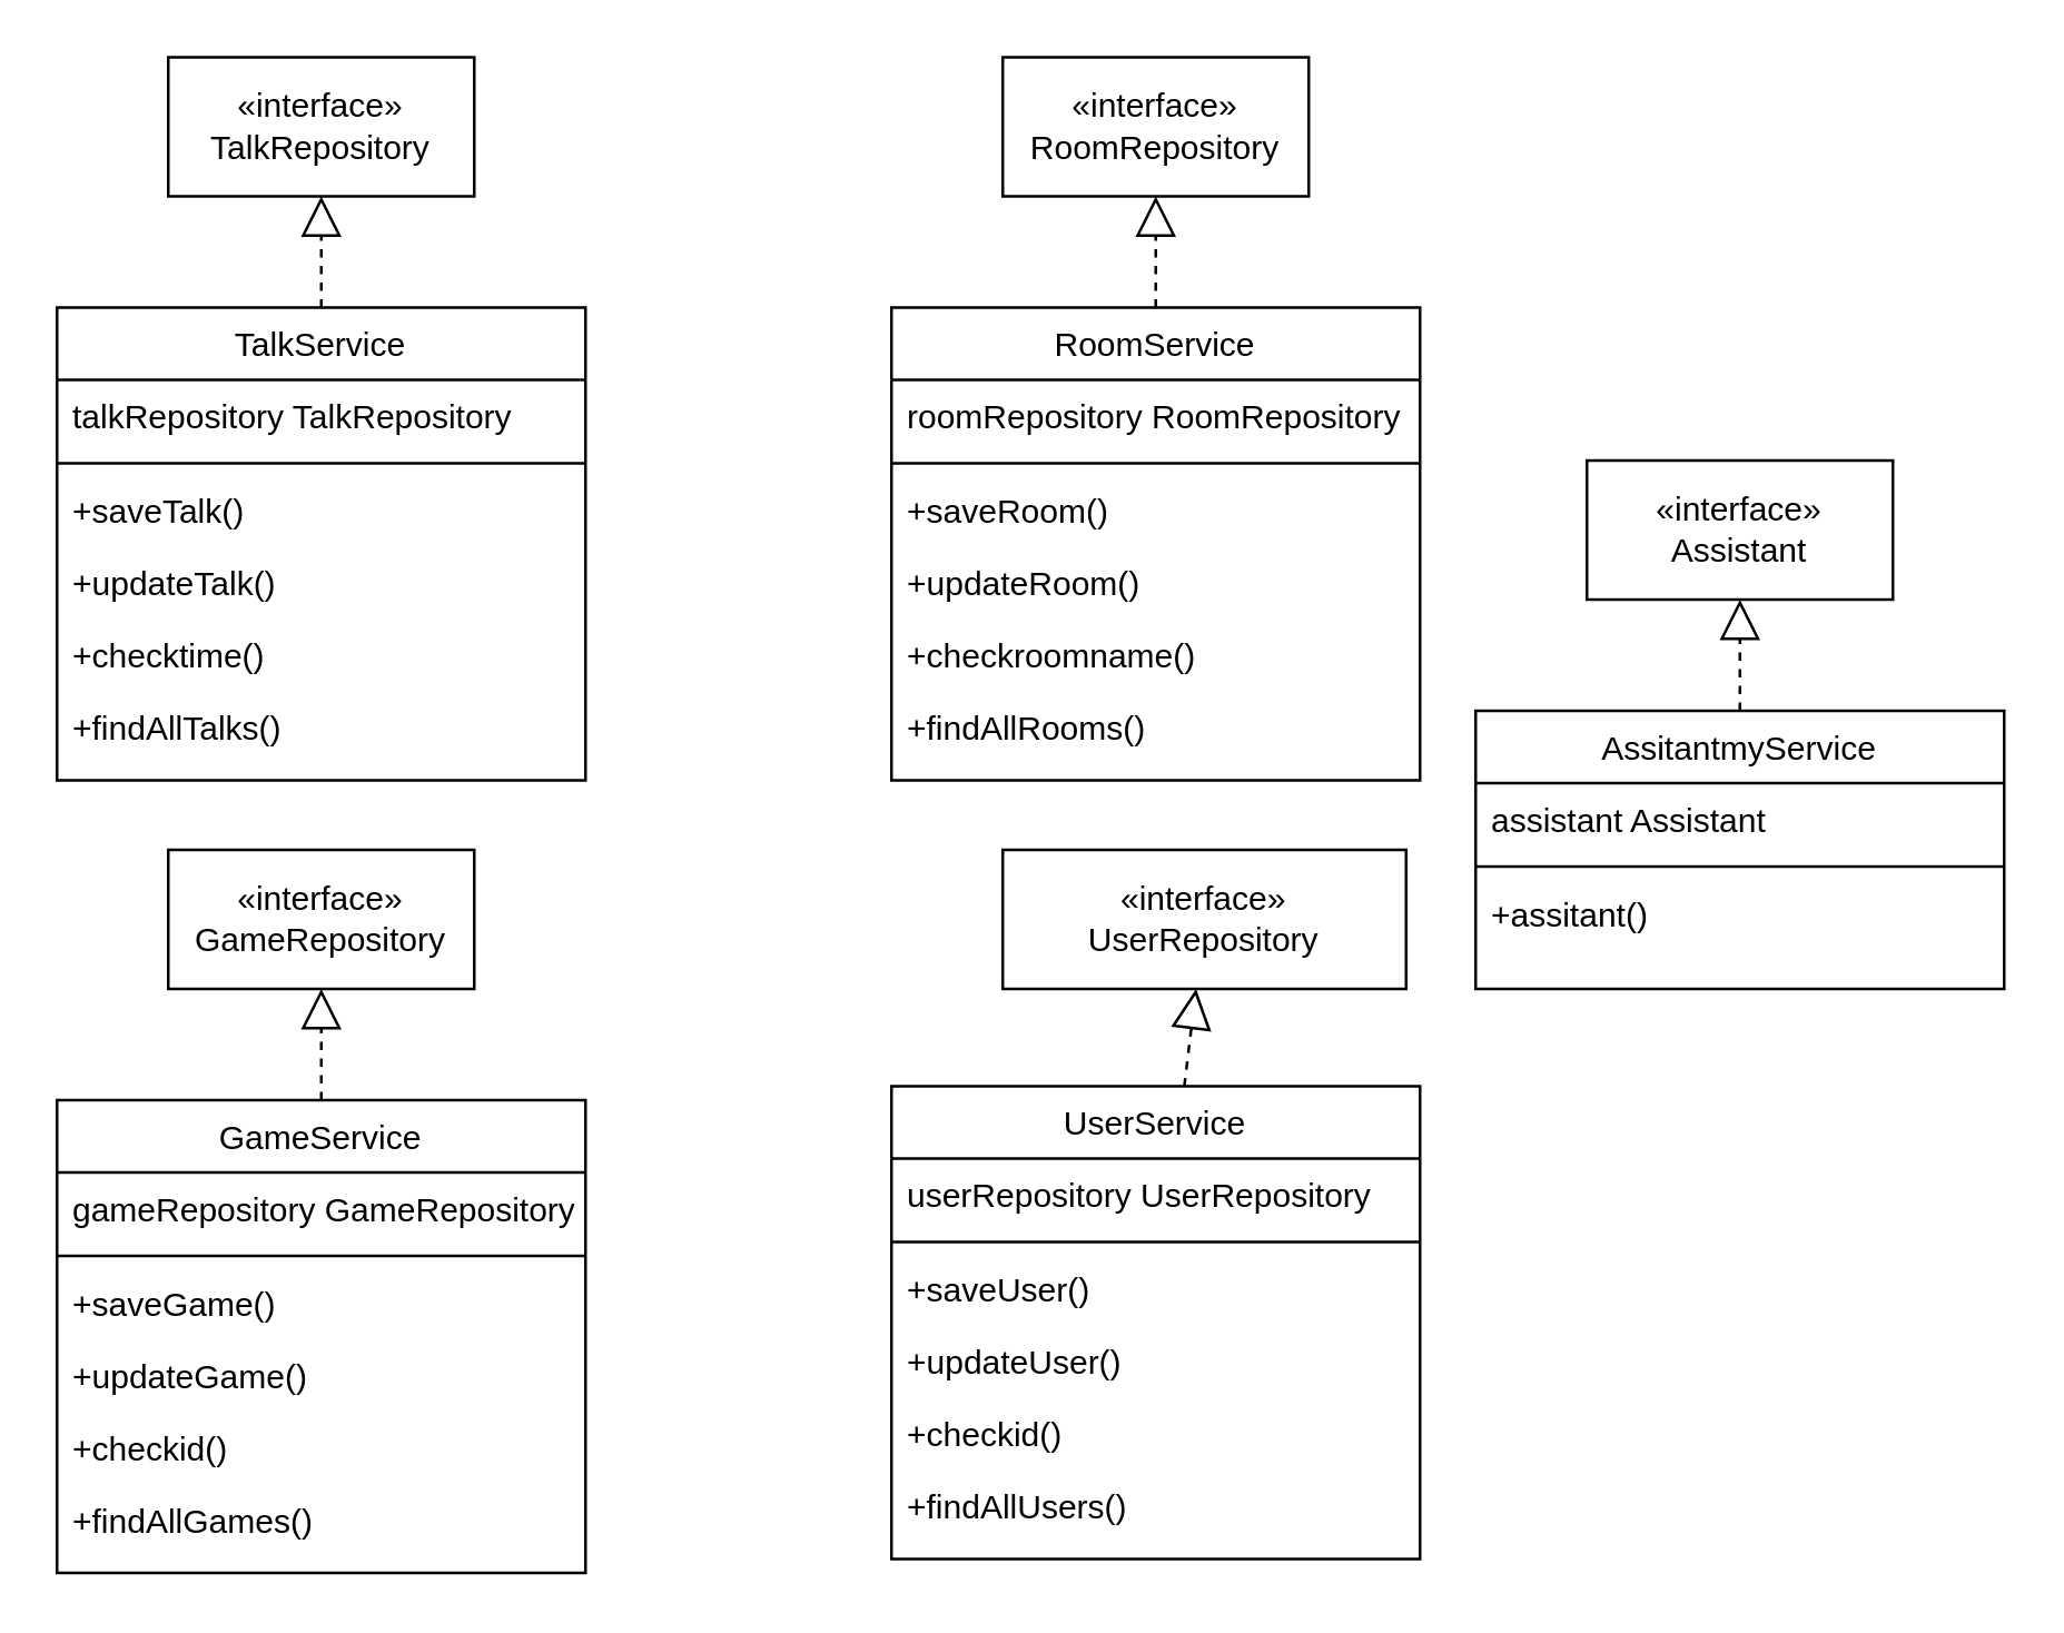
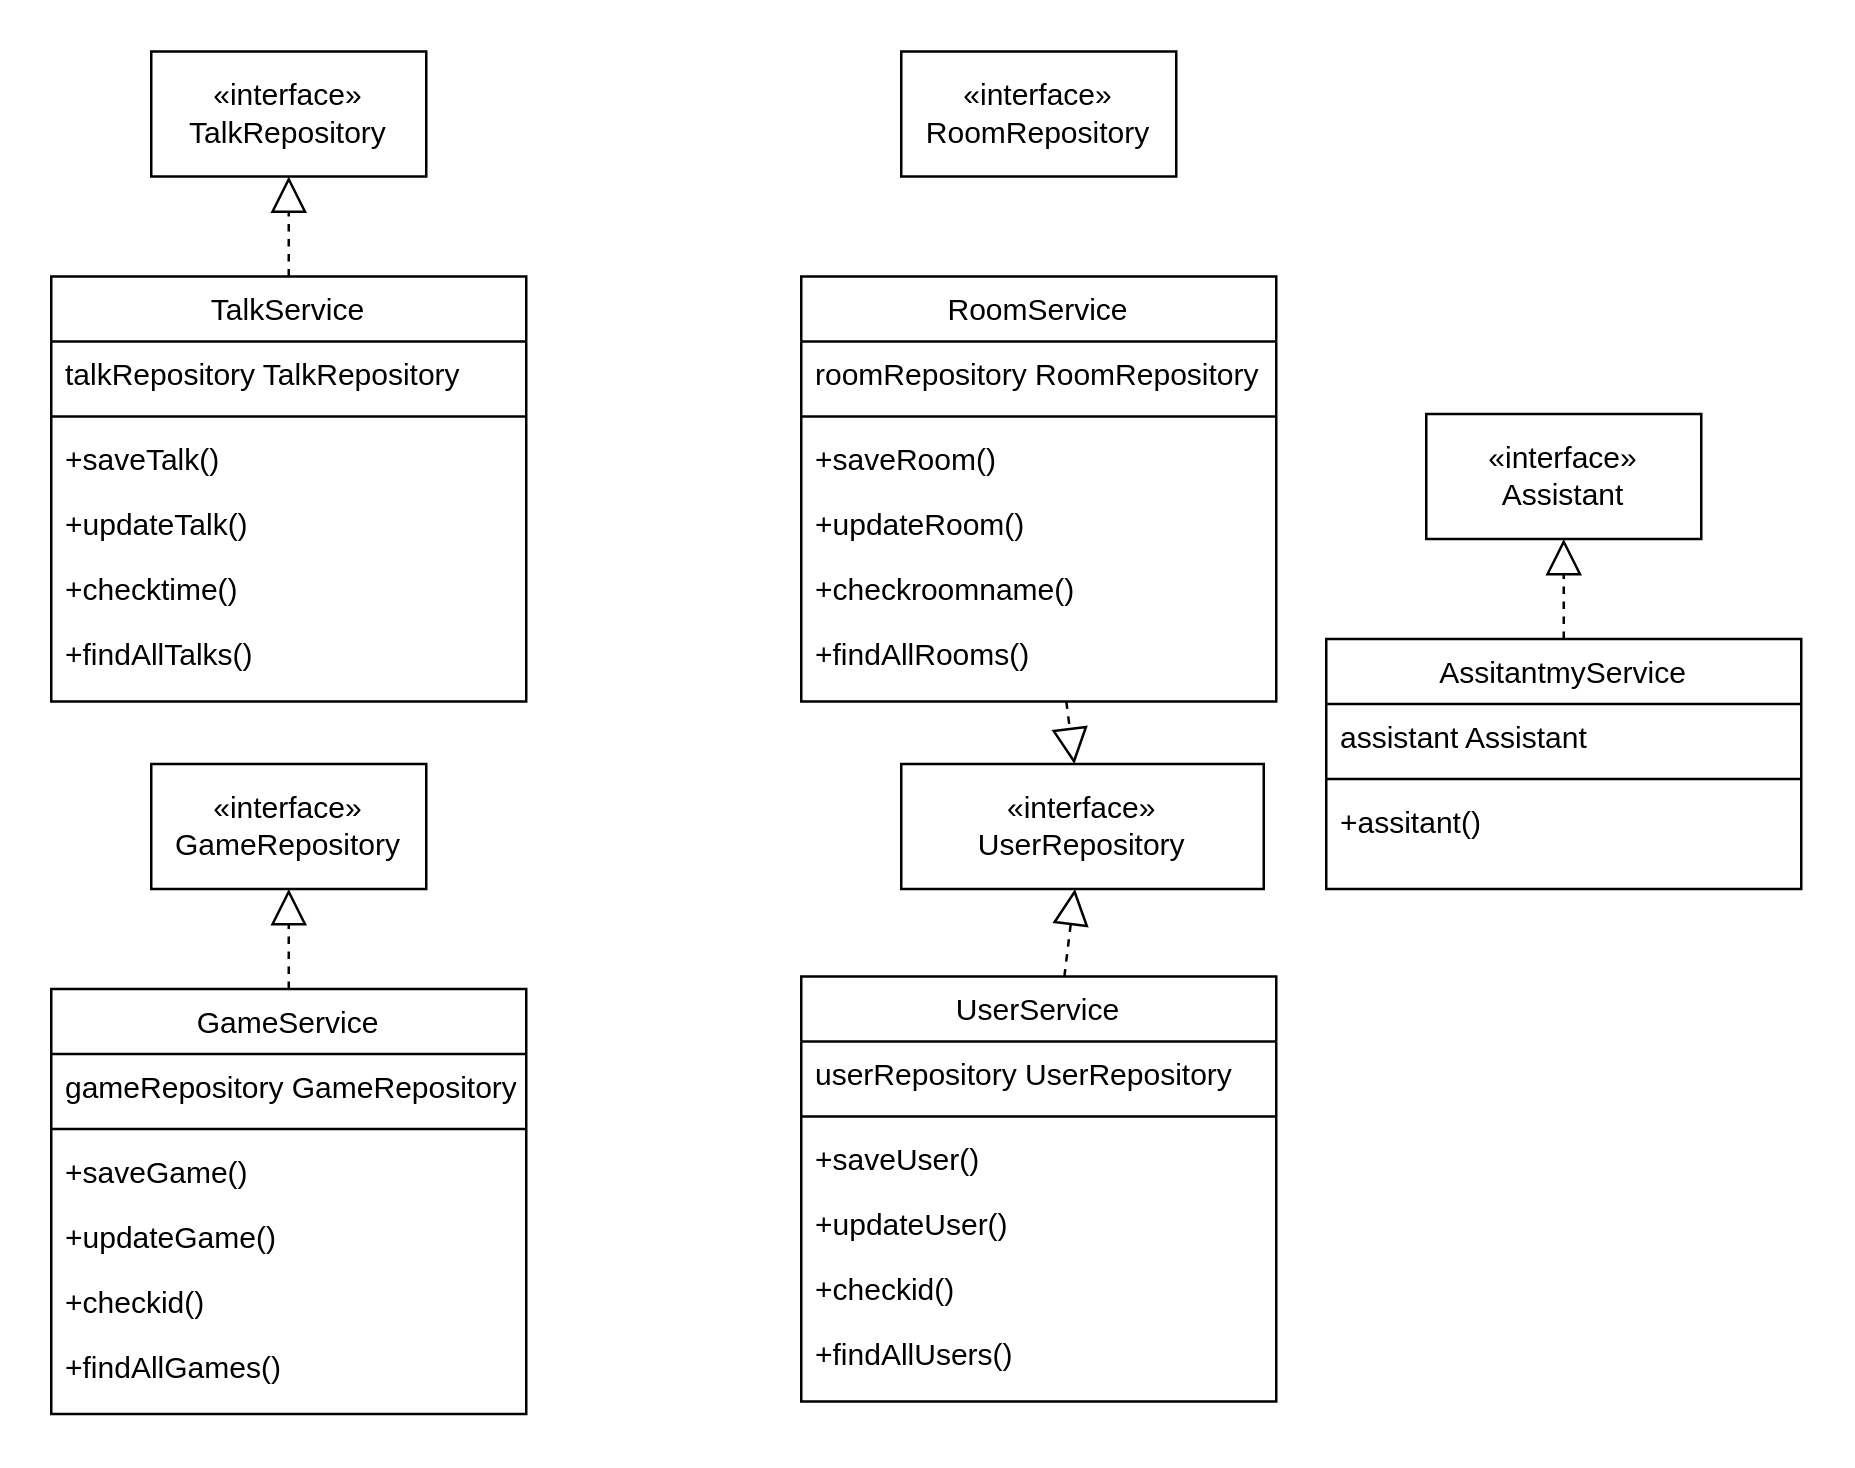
- <mxCell id="36" value="" style="endArrow=block;dashed=1;endFill=0;endSize=12;html=1;rounded=0;" edge="1" parent="1" source="9" target="30"><mxGeometry width="160" relative="1" as="geometry"><mxPoint x="20" y="175" as="sourcePoint" /><mxPoint x="180" y="175" as="targetPoint" /></mxGeometry></mxCell>
+ <mxCell id="36" value="" style="endArrow=block;dashed=1;endFill=0;endSize=12;html=1;rounded=0;" edge="1" parent="1" source="9" target="32"><mxGeometry width="160" relative="1" as="geometry"><mxPoint x="20" y="175" as="sourcePoint" /><mxPoint x="180" y="175" as="targetPoint" /></mxGeometry></mxCell>
